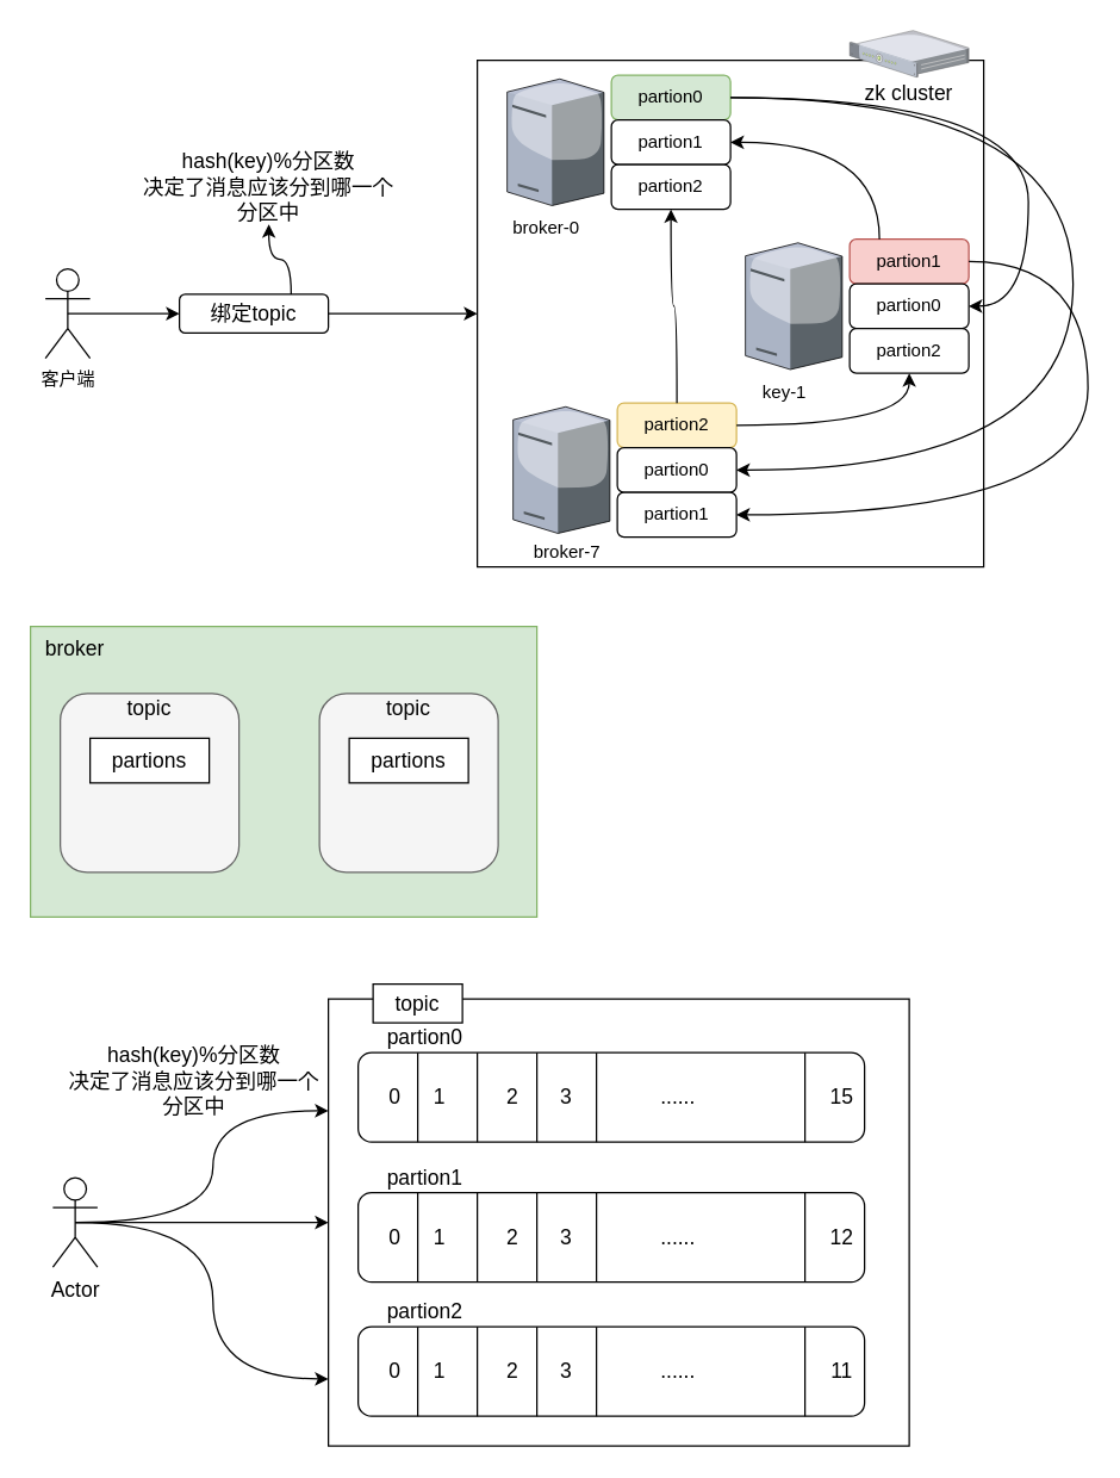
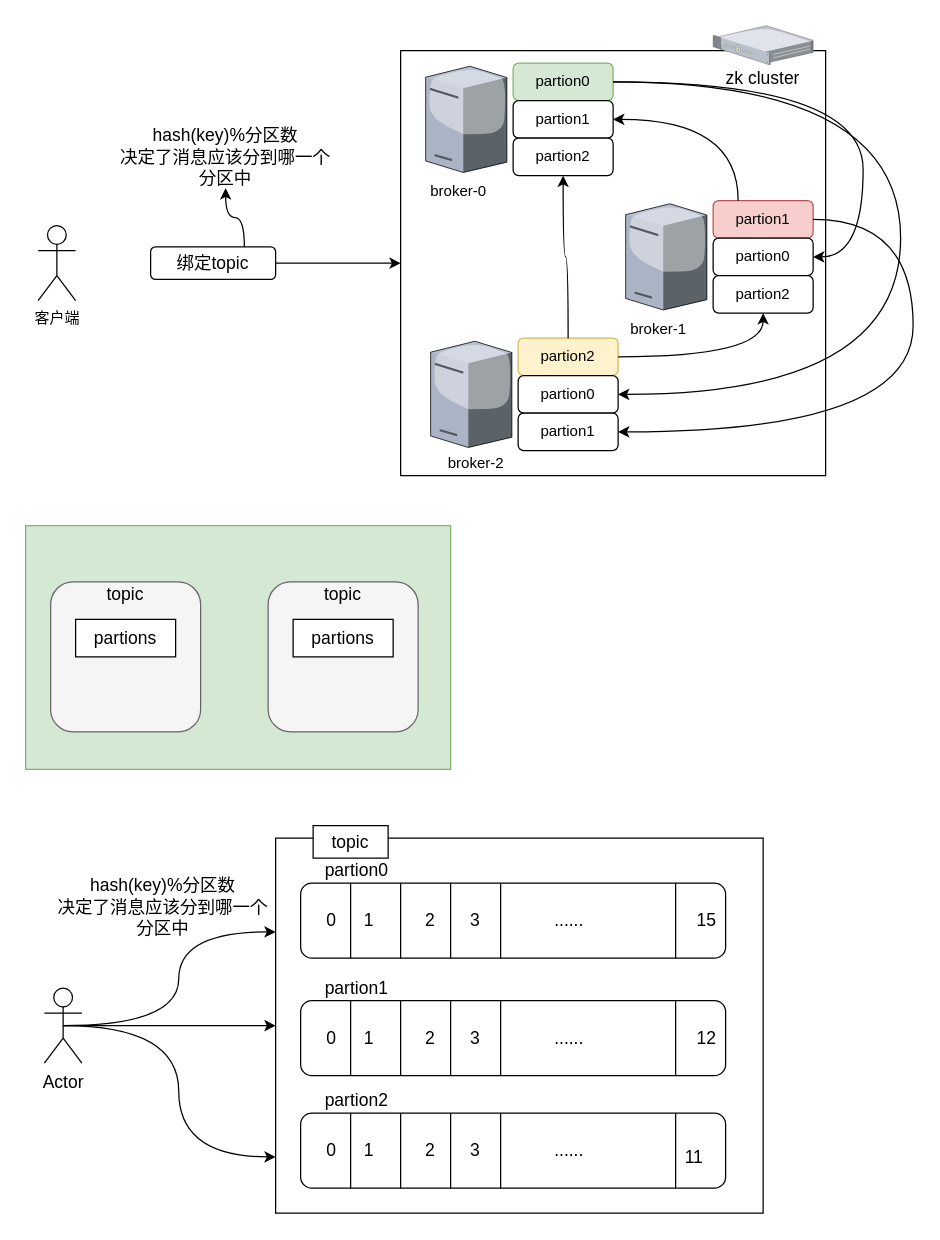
- <mxCell id="33" style="edgeStyle=orthogonalEdgeStyle;curved=1;rounded=0;orthogonalLoop=1;jettySize=auto;html=1;exitX=0.5;exitY=0.5;exitDx=0;exitDy=0;exitPerimeter=0;entryX=0;entryY=0.5;entryDx=0;entryDy=0;fontSize=14;" edge="1" parent="3" source="4" target="32"><mxGeometry relative="1" as="geometry" /></mxCell>
- <mxCell id="22" value="key-1" style="text;html=1;strokeColor=none;fillColor=none;align=center;verticalAlign=middle;whiteSpace=wrap;rounded=0;" vertex="1" parent="17"><mxGeometry y="92.5" width="53" height="20" as="geometry" /></mxCell>
+ <mxCell id="22" value="broker-1" style="text;html=1;strokeColor=none;fillColor=none;align=center;verticalAlign=middle;whiteSpace=wrap;rounded=0;" vertex="1" parent="17"><mxGeometry y="92.5" width="53" height="20" as="geometry" /></mxCell>
- <mxCell id="37" value="broker-7" style="text;html=1;strokeColor=none;fillColor=none;align=center;verticalAlign=middle;whiteSpace=wrap;rounded=0;" vertex="1" parent="3"><mxGeometry x="323.5" y="340" width="53" height="20" as="geometry" /></mxCell>
+ <mxCell id="37" value="broker-2" style="text;html=1;strokeColor=none;fillColor=none;align=center;verticalAlign=middle;whiteSpace=wrap;rounded=0;" vertex="1" parent="3"><mxGeometry x="323.5" y="340" width="53" height="20" as="geometry" /></mxCell>
- <mxCell id="40" value="broker" style="text;html=1;strokeColor=none;fillColor=none;align=center;verticalAlign=middle;whiteSpace=wrap;rounded=0;fontSize=14;" vertex="1" parent="38"><mxGeometry x="10" y="5" width="40" height="20" as="geometry" /></mxCell>
- <mxCell id="91" value="11" style="text;html=1;strokeColor=none;fillColor=none;align=center;verticalAlign=middle;whiteSpace=wrap;rounded=0;fontSize=14;" vertex="1" parent="79"><mxGeometry x="310" y="20" width="30" height="20" as="geometry" /></mxCell>
+ <mxCell id="91" value="11" style="text;html=1;strokeColor=none;fillColor=none;align=center;verticalAlign=middle;whiteSpace=wrap;rounded=0;fontSize=14;" vertex="1" parent="79"><mxGeometry x="300" y="25" width="30" height="20" as="geometry" /></mxCell>
